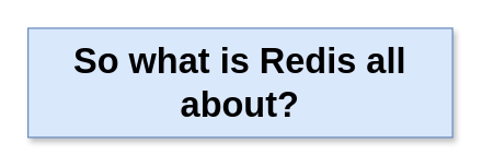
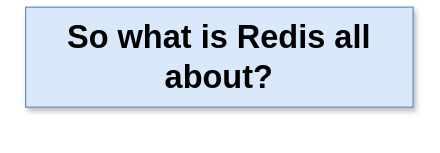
- <mxCell id="2" value="So what is Redis all about?" style="rounded=0;whiteSpace=wrap;html=1;fontSize=26;fillColor=#dae8fc;strokeColor=#6c8ebf;fontStyle=1;shadow=1;" vertex="1" parent="1"><mxGeometry x="20" y="20" width="310" height="80" as="geometry" /></mxCell>
+ <mxCell id="2" value="So what is Redis all about?" style="rounded=0;whiteSpace=wrap;html=1;fontSize=26;fillColor=#dae8fc;strokeColor=#6c8ebf;fontStyle=1;shadow=1;" vertex="1" parent="1"><mxGeometry x="20" y="5" width="310" height="80" as="geometry" /></mxCell>
